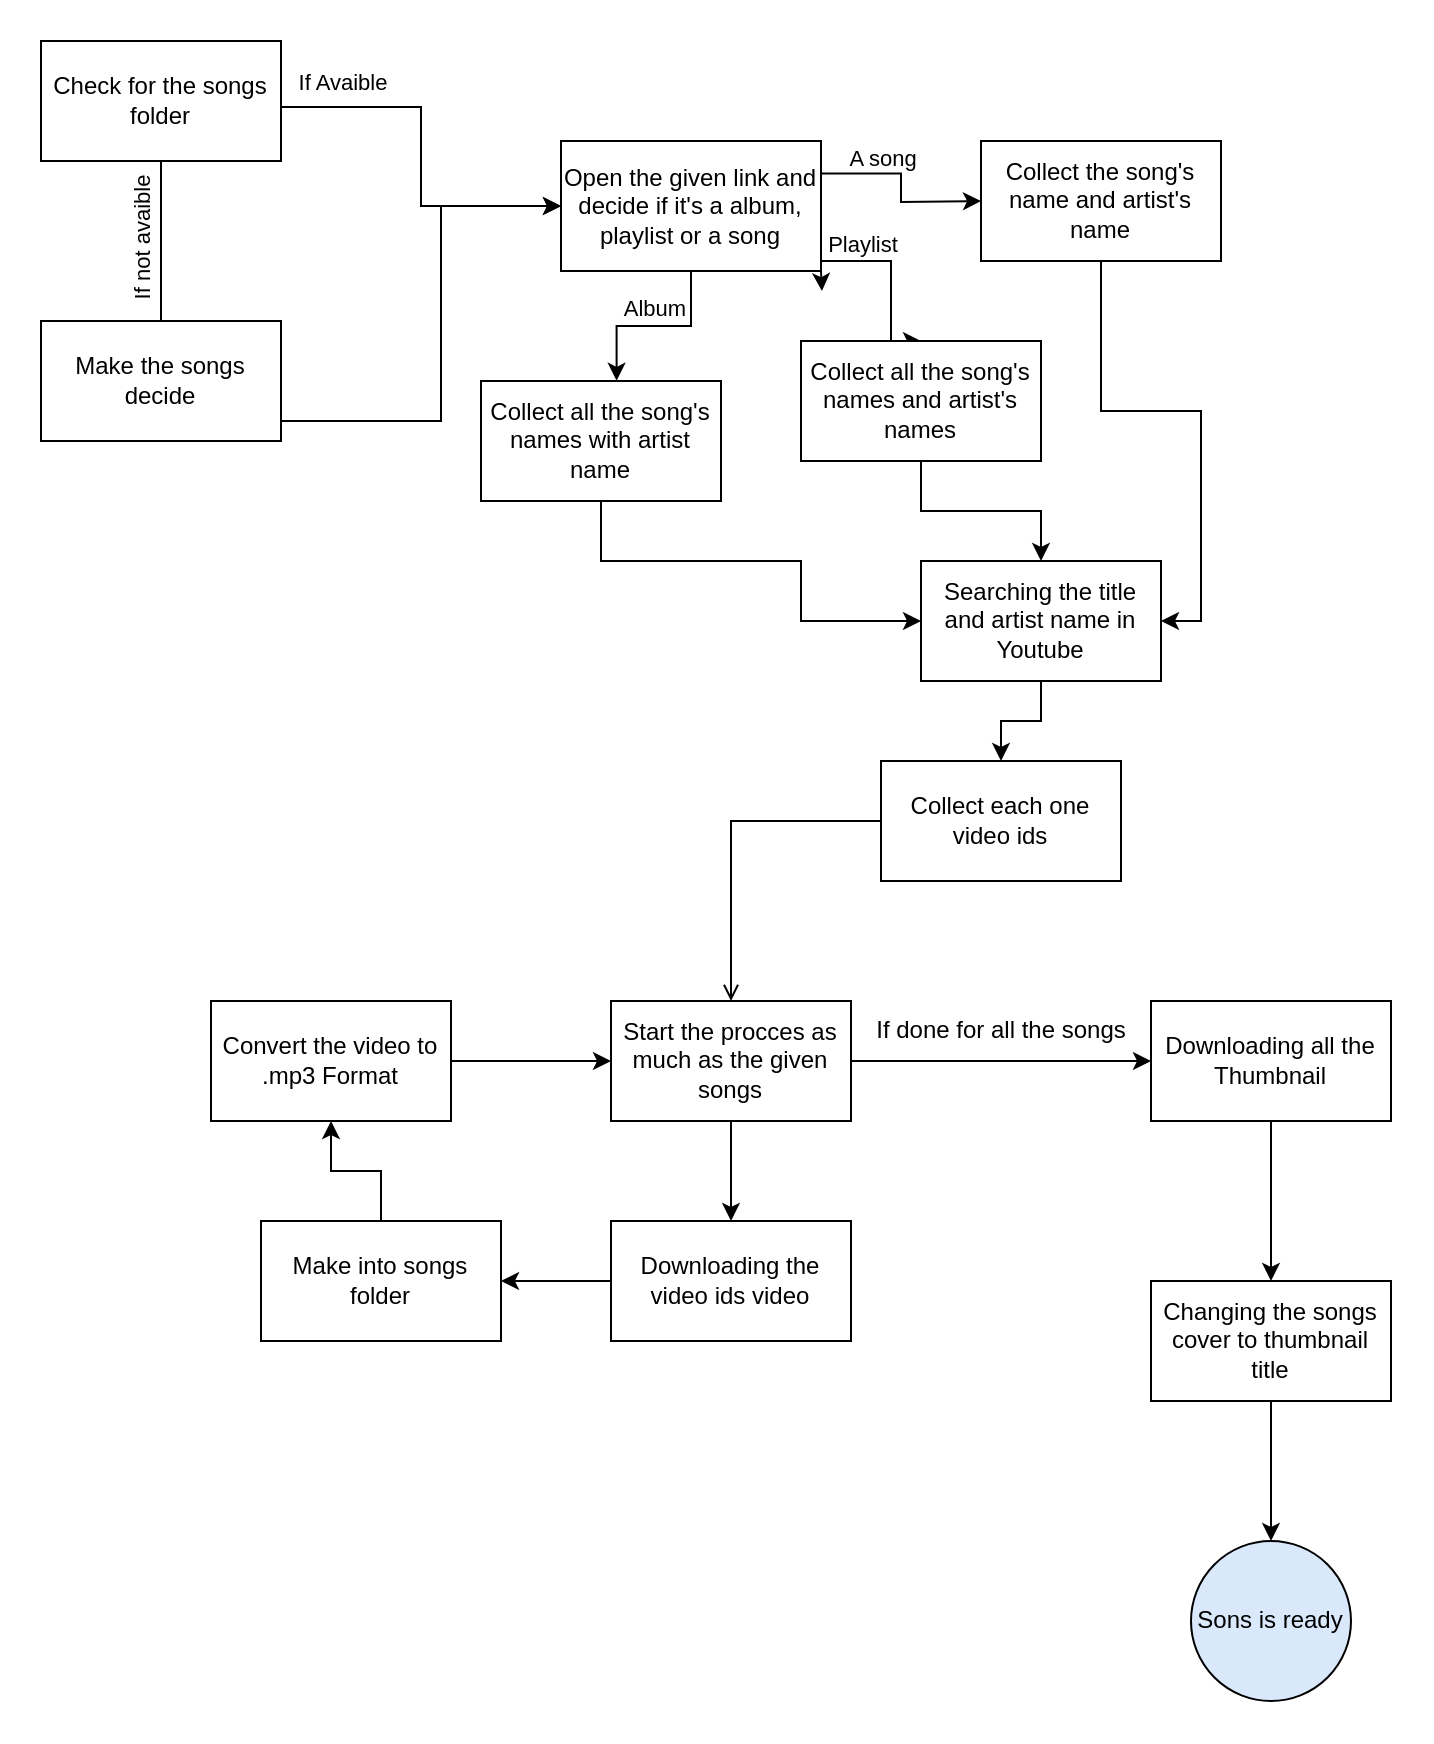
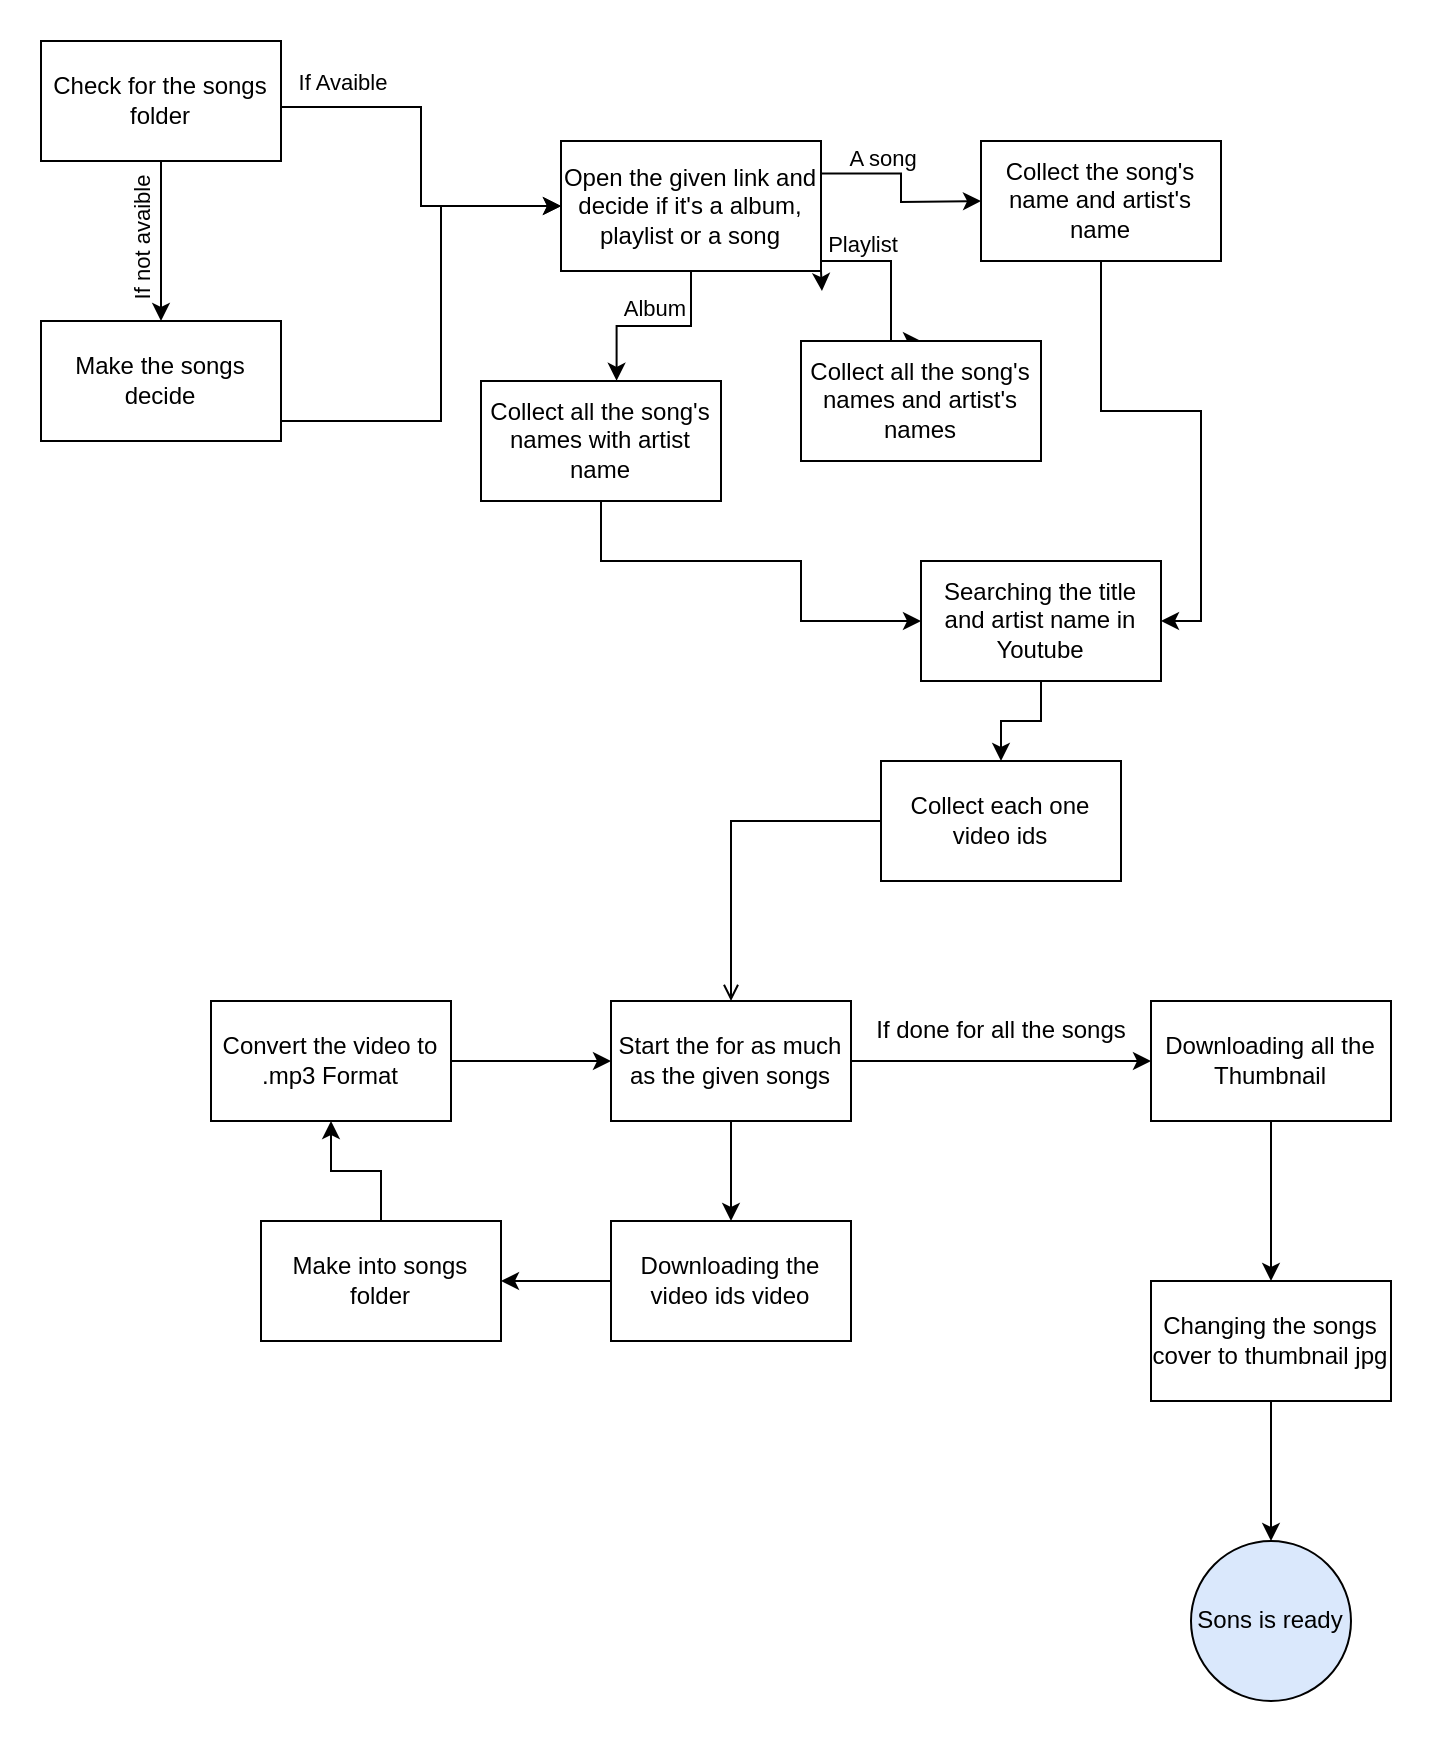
- <mxCell id="22" value="" style="edgeStyle=orthogonalEdgeStyle;rounded=0;orthogonalLoop=1;jettySize=auto;html=1;endArrow=none;" parent="1" source="24" target="26" edge="1"><mxGeometry relative="1" as="geometry" /></mxCell>
+ <mxCell id="22" value="" style="edgeStyle=orthogonalEdgeStyle;rounded=0;orthogonalLoop=1;jettySize=auto;html=1;" parent="1" source="24" target="26" edge="1"><mxGeometry relative="1" as="geometry" /></mxCell>
- <mxCell id="14" style="edgeStyle=orthogonalEdgeStyle;rounded=0;orthogonalLoop=1;jettySize=auto;html=1;entryX=0.5;entryY=0;entryDx=0;entryDy=0;" parent="1" source="15" target="19" edge="1"><mxGeometry relative="1" as="geometry" /></mxCell>
- <mxCell id="29" value="Start the procces as much as the given songs" style="whiteSpace=wrap;html=1;" parent="1" vertex="1"><mxGeometry x="305" y="500" width="120" height="60" as="geometry" /></mxCell>
+ <mxCell id="29" value="Start the for as much as the given songs" style="whiteSpace=wrap;html=1;" parent="1" vertex="1"><mxGeometry x="305" y="500" width="120" height="60" as="geometry" /></mxCell>
- <mxCell id="40" value="Changing the songs cover to thumbnail title" style="whiteSpace=wrap;html=1;" vertex="1" parent="1"><mxGeometry x="575" y="640" width="120" height="60" as="geometry" /></mxCell>
+ <mxCell id="40" value="Changing the songs cover to thumbnail jpg" style="whiteSpace=wrap;html=1;" vertex="1" parent="1"><mxGeometry x="575" y="640" width="120" height="60" as="geometry" /></mxCell>
